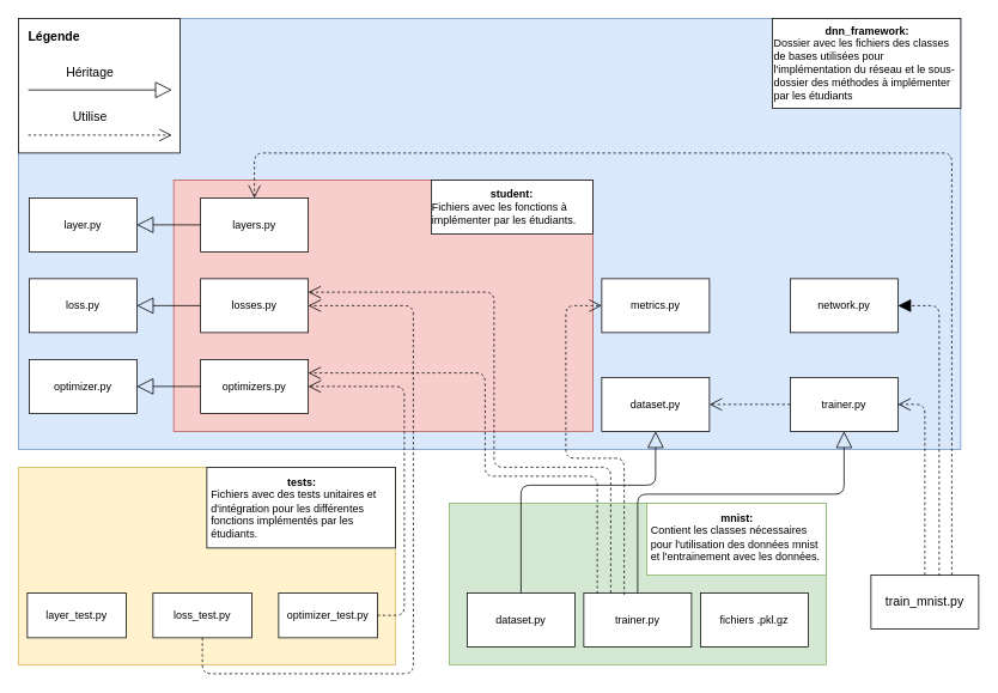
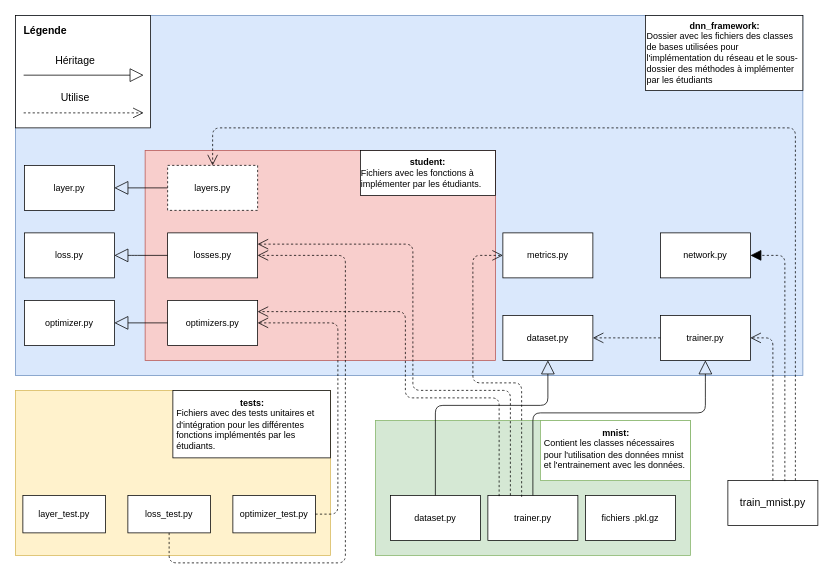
- <mxCell id="24" value="layers.py" style="rounded=0;whiteSpace=wrap;html=1;align=center;" vertex="1" parent="1"><mxGeometry x="223" y="220" width="120" height="60" as="geometry" /></mxCell>
+ <mxCell id="24" value="layers.py" style="rounded=0;whiteSpace=wrap;html=1;align=center;dashed=1;" vertex="1" parent="1"><mxGeometry x="223" y="220" width="120" height="60" as="geometry" /></mxCell>
